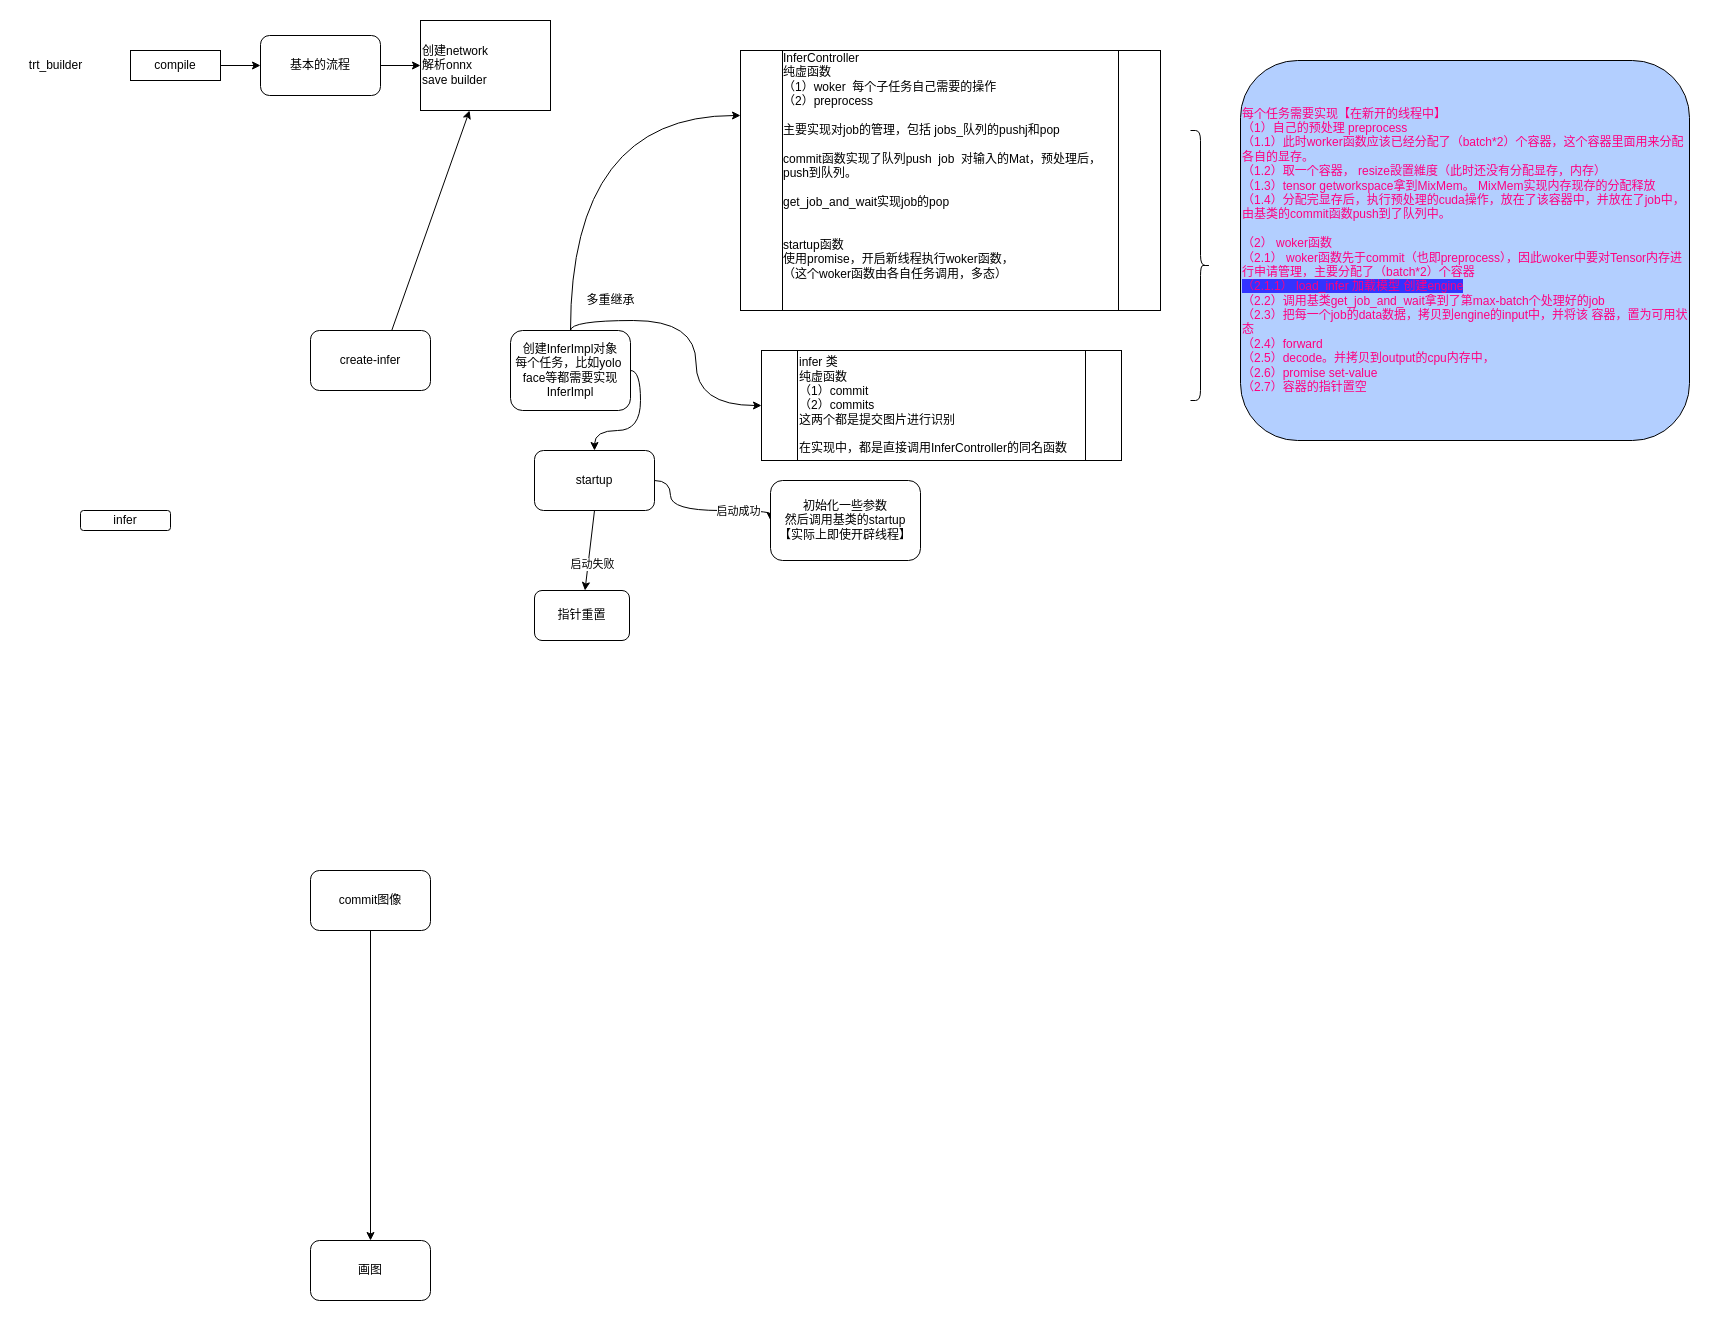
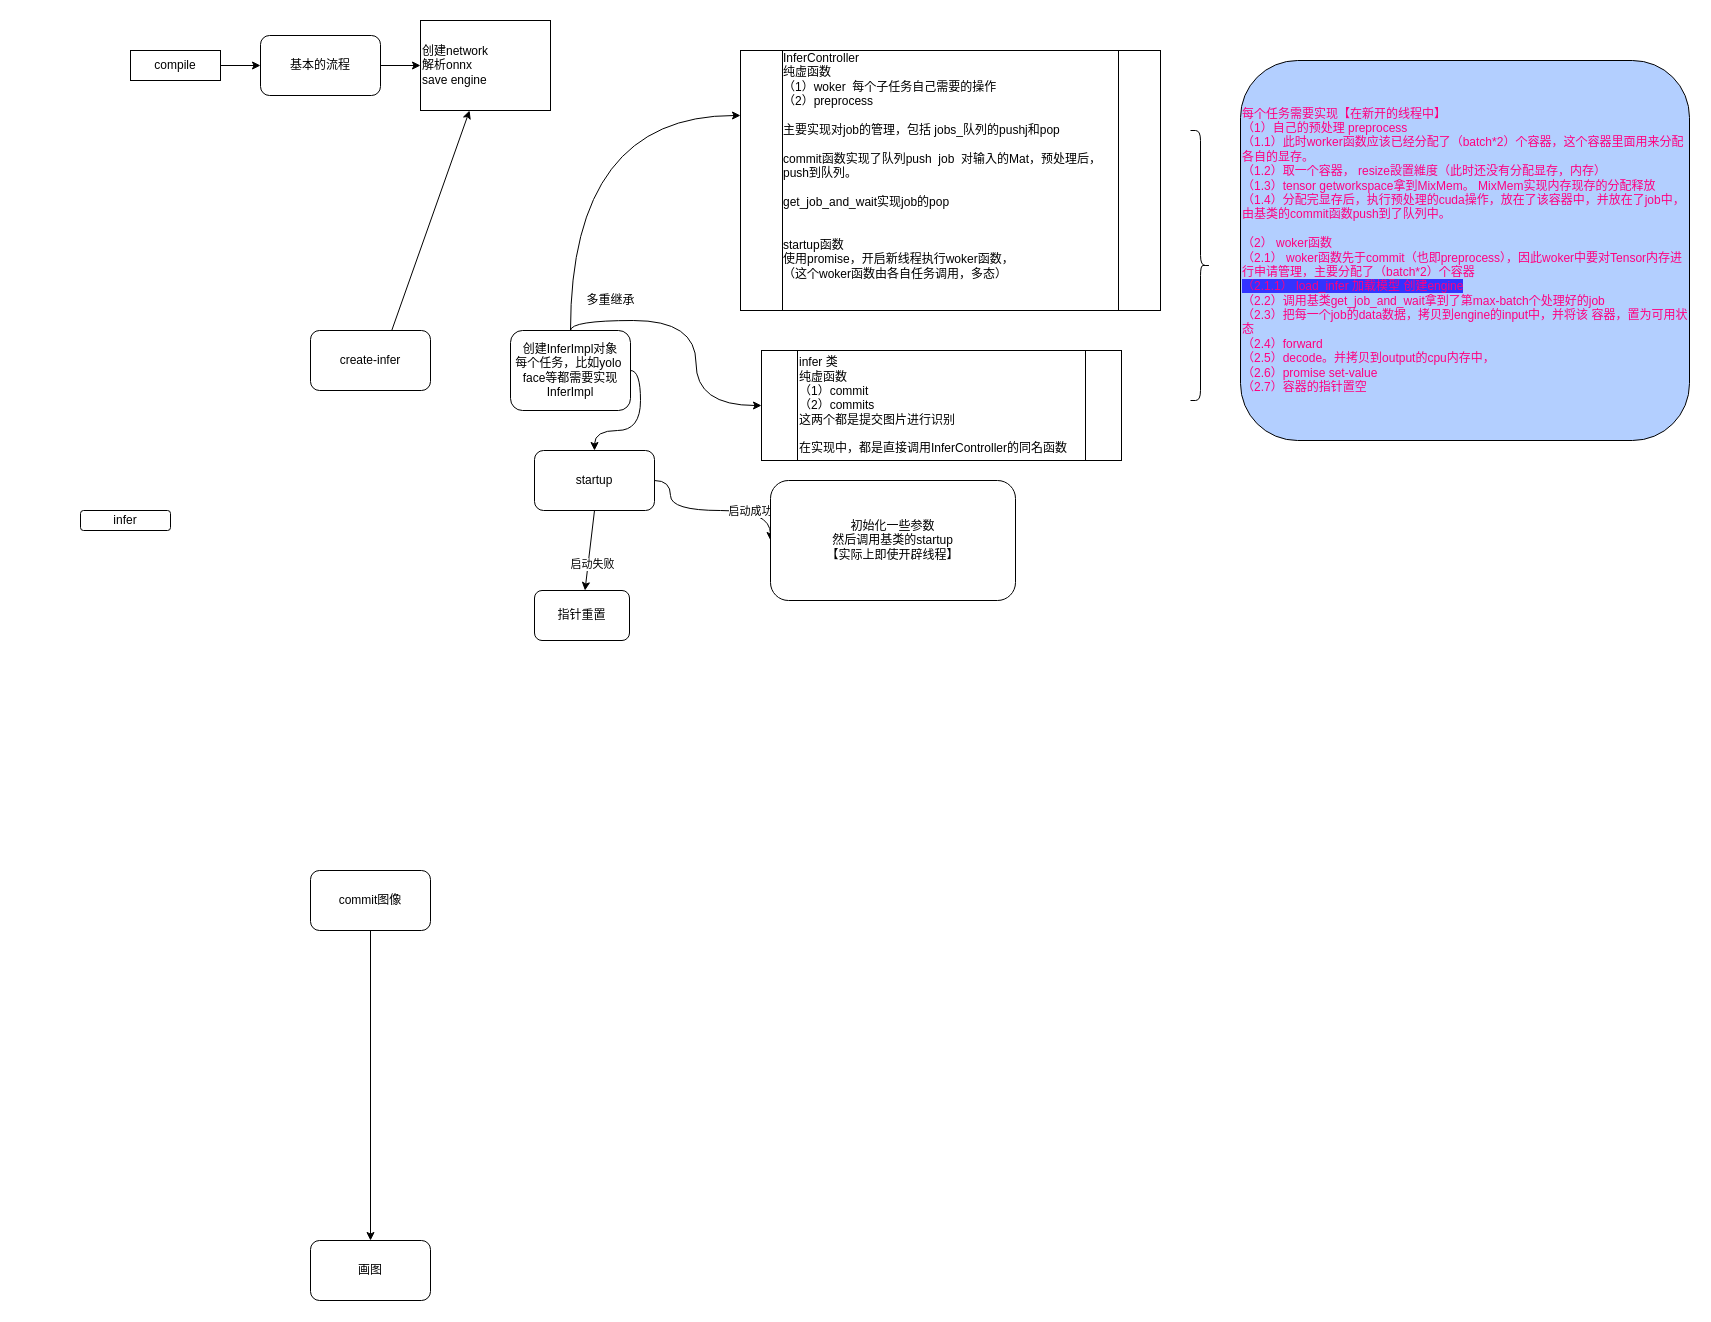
- <mxCell id="29" value="trt_builder" style="text;html=1;align=center;verticalAlign=middle;resizable=0;points=[];autosize=1;strokeColor=none;fillColor=none;" vertex="1" parent="1"><mxGeometry x="20" y="55" width="70" height="20" as="geometry" /></mxCell>
- <mxCell id="7" value="创建network&lt;br&gt;解析onnx&lt;br&gt;save builder&lt;br&gt;&lt;div style=&quot;text-align: justify&quot;&gt;&lt;/div&gt;" style="rounded=0;whiteSpace=wrap;html=1;align=left;" parent="1" vertex="1"><mxGeometry x="420" y="20" width="130" height="90" as="geometry" /></mxCell>
+ <mxCell id="7" value="创建network&lt;br&gt;解析onnx&lt;br&gt;save engine&lt;br&gt;&lt;div style=&quot;text-align: justify&quot;&gt;&lt;/div&gt;" style="rounded=0;whiteSpace=wrap;html=1;align=left;" parent="1" vertex="1"><mxGeometry x="420" y="20" width="130" height="90" as="geometry" /></mxCell>
- <mxCell id="23" value="初始化一些参数&lt;br&gt;然后调用基类的startup&lt;br&gt;【实际上即使开辟线程】" style="rounded=1;whiteSpace=wrap;html=1;" parent="1" vertex="1"><mxGeometry x="770" y="480" width="150" height="80" as="geometry" /></mxCell>
+ <mxCell id="23" value="初始化一些参数&lt;br&gt;然后调用基类的startup&lt;br&gt;【实际上即使开辟线程】" style="rounded=1;whiteSpace=wrap;html=1;" parent="1" vertex="1"><mxGeometry x="770" y="480" width="245" height="120" as="geometry" /></mxCell>
